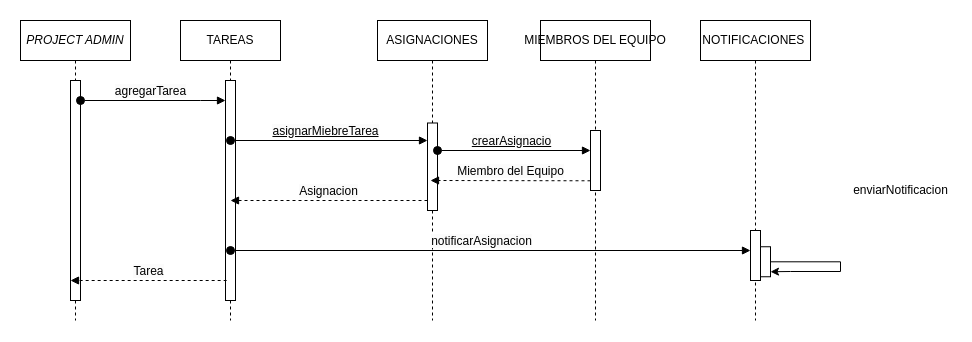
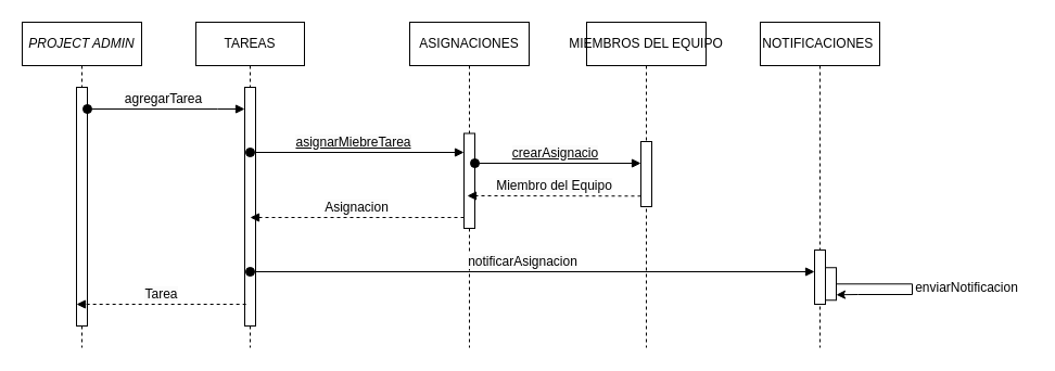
- <mxCell id="17" value="enviarNotificacion" style="text;html=1;align=center;verticalAlign=middle;resizable=0;points=[];autosize=1;strokeColor=none;fillColor=none;" parent="1" vertex="1"><mxGeometry x="840" y="175" width="120" height="30" as="geometry" /></mxCell>
+ <mxCell id="17" value="enviarNotificacion" style="text;html=1;align=center;verticalAlign=middle;resizable=0;points=[];autosize=1;strokeColor=none;fillColor=none;" parent="1" vertex="1"><mxGeometry x="830" y="250" width="120" height="30" as="geometry" /></mxCell>
